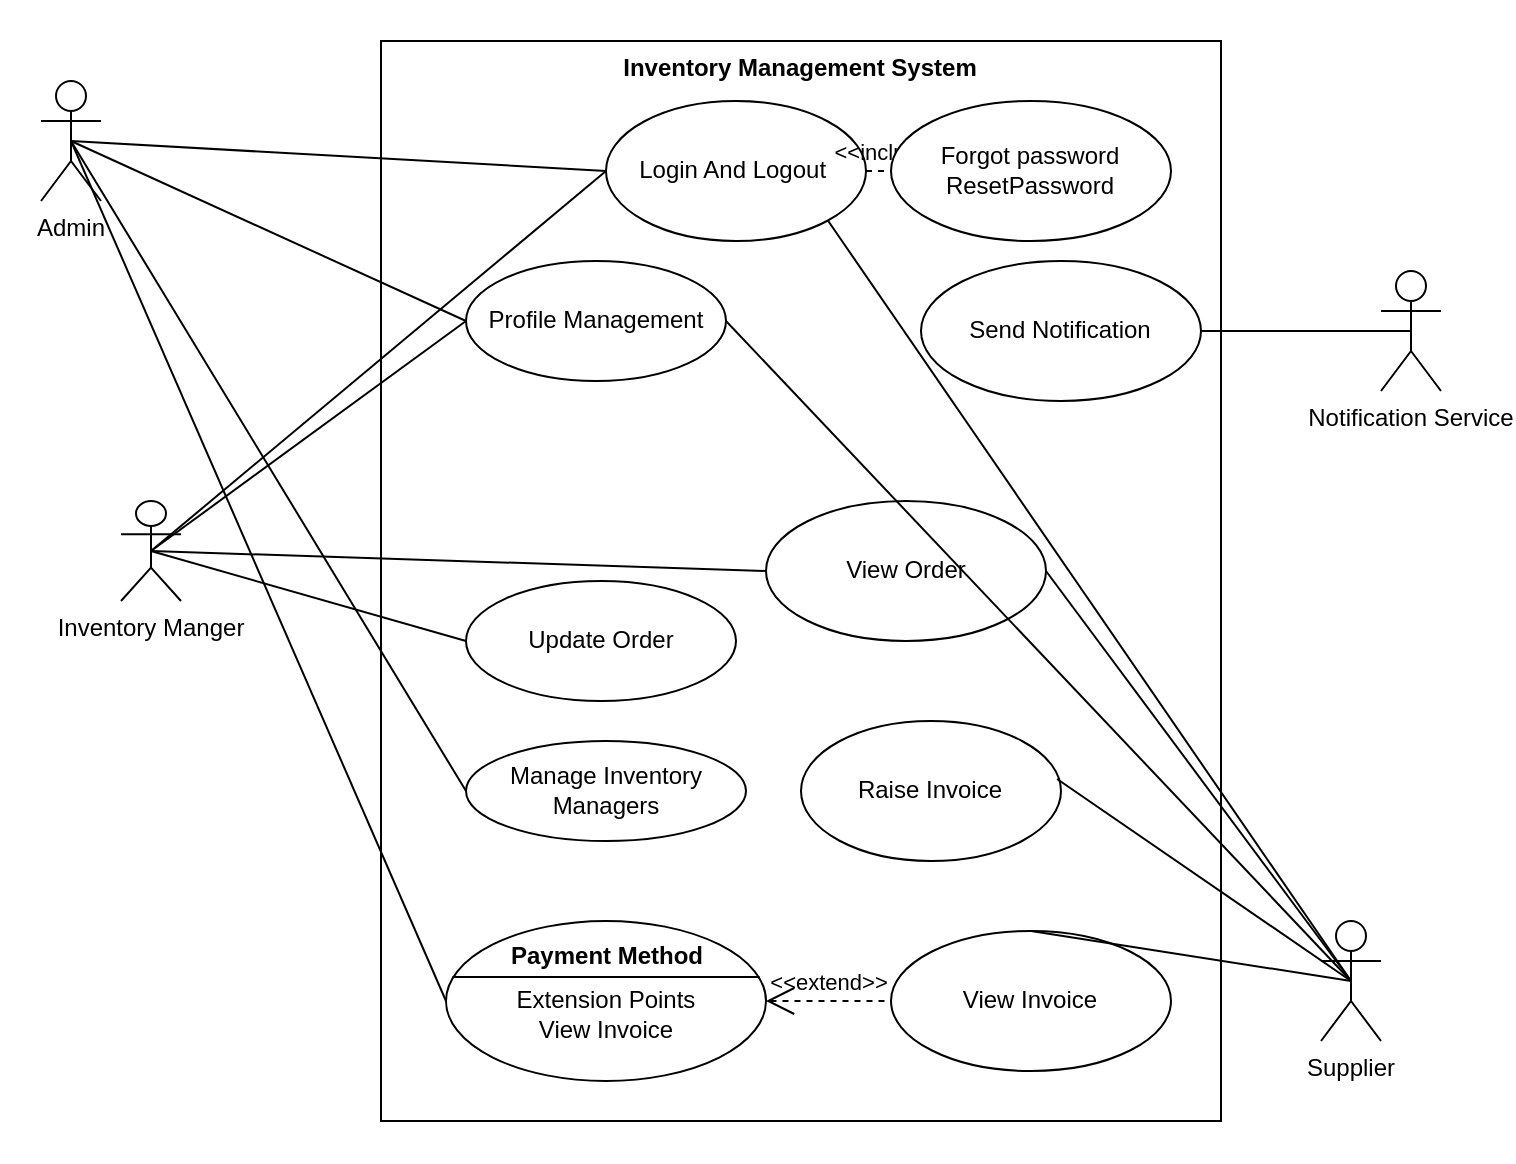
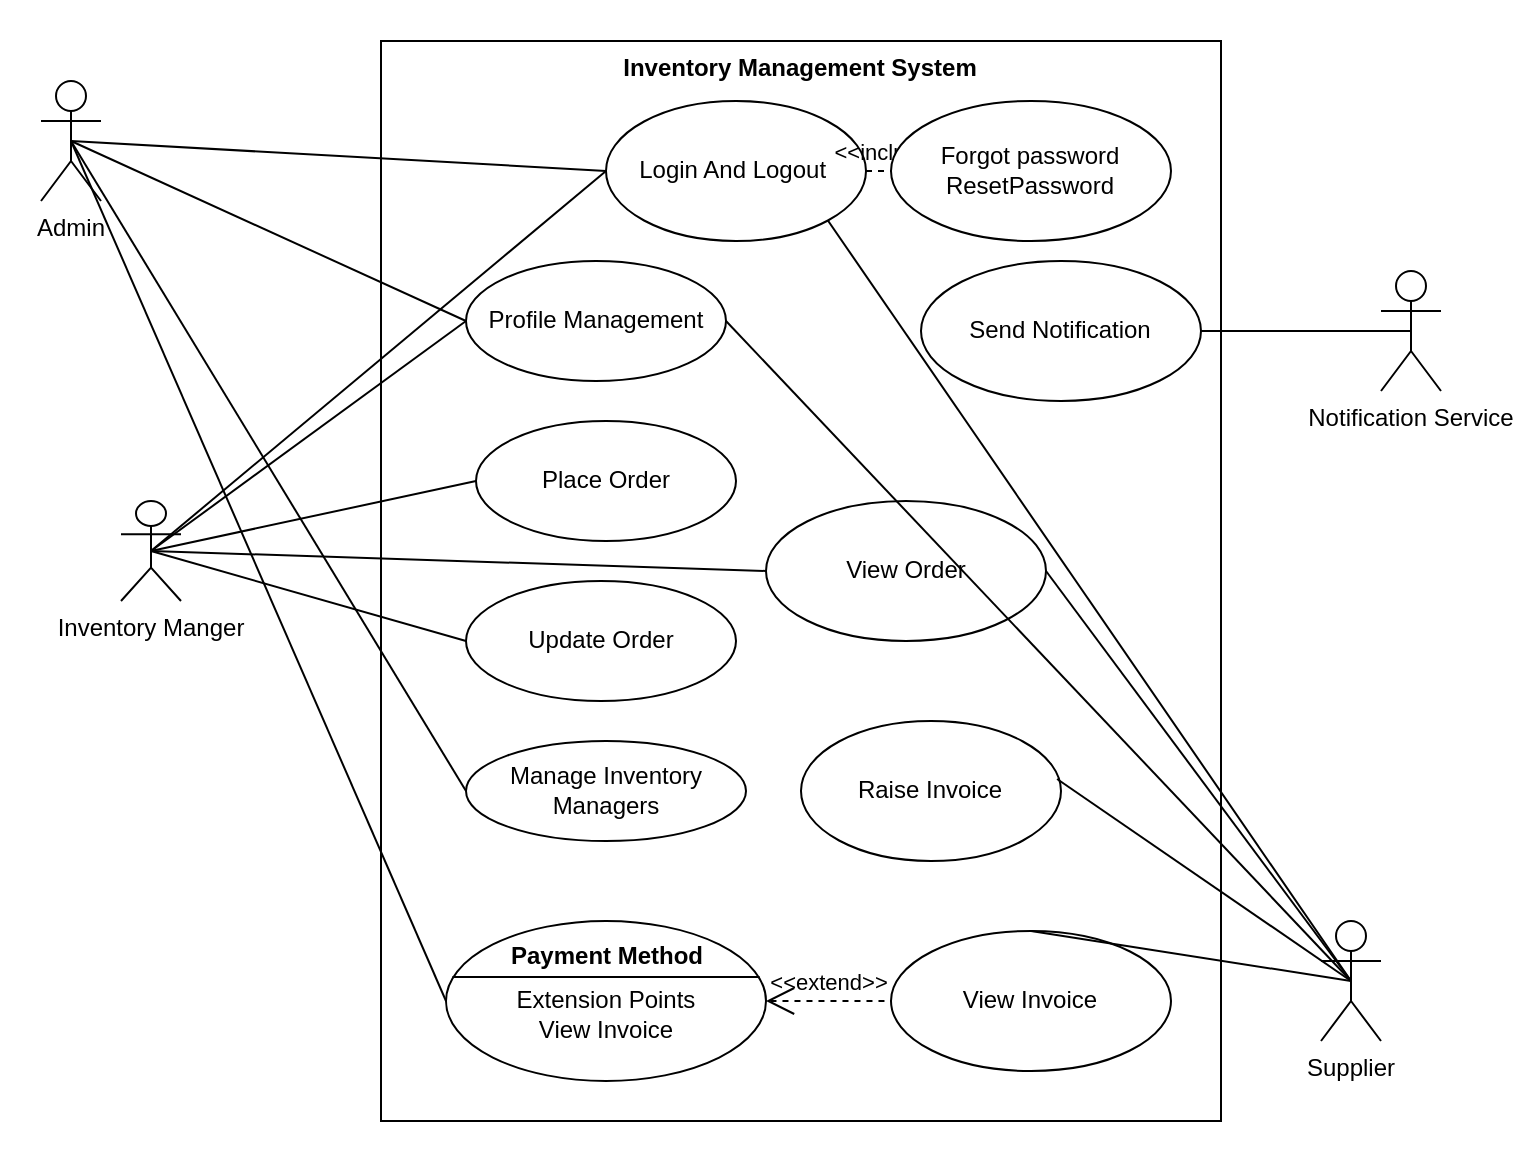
+ <mxCell id="8" value="Place Order" style="ellipse;whiteSpace=wrap;html=1;" vertex="1" parent="1"><mxGeometry x="237.5" y="210" width="130" height="60" as="geometry" /></mxCell>
+ <mxCell id="23" value="" style="edgeStyle=none;html=1;endArrow=none;verticalAlign=bottom;exitX=0.5;exitY=0.5;exitDx=0;exitDy=0;exitPerimeter=0;entryX=0;entryY=0.5;entryDx=0;entryDy=0;" edge="1" parent="1" source="4" target="8"><mxGeometry width="160" relative="1" as="geometry"><mxPoint x="250" y="310" as="sourcePoint" /><mxPoint x="410" y="310" as="targetPoint" /></mxGeometry></mxCell>
